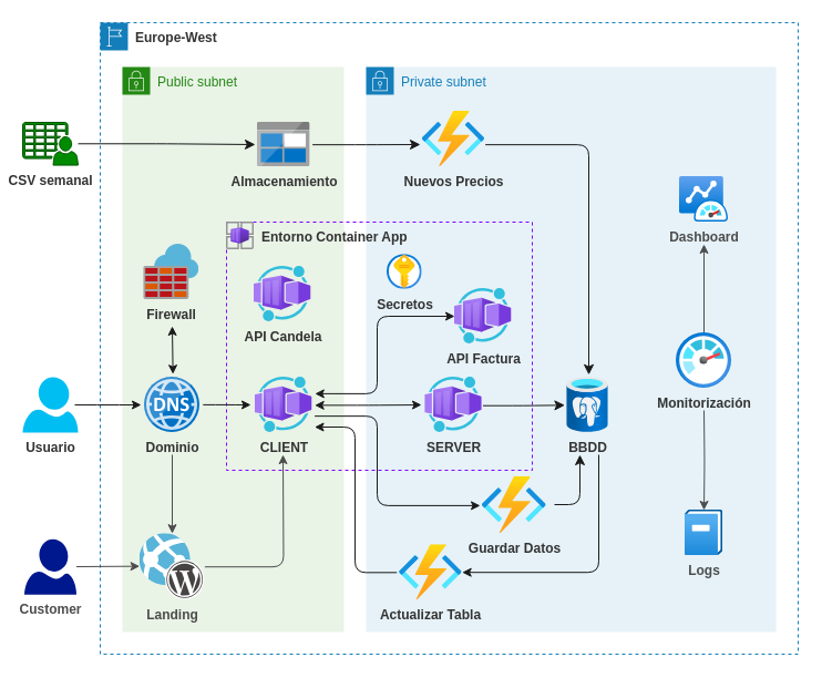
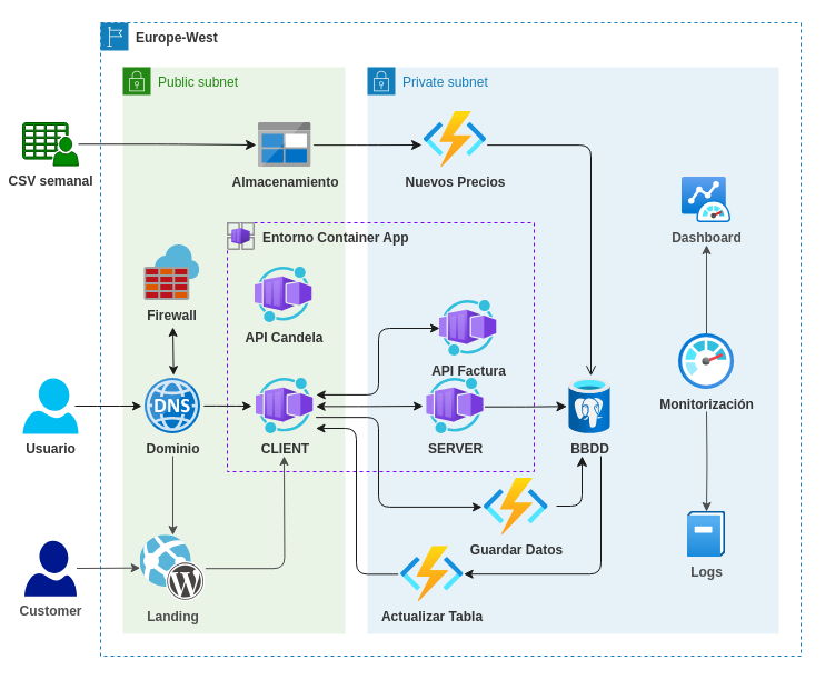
- <mxCell id="16" value="Secretos" style="aspect=fixed;html=1;points=[];align=center;image;fontSize=12;image=img/lib/azure2/security/Key_Vaults.svg;fontStyle=1;fontColor=#333333;labelBackgroundColor=none;" parent="1" vertex="1"><mxGeometry x="348.99" y="229.16" width="31.67" height="31.67" as="geometry" /></mxCell>
- <mxCell id="34" value="API Factura" style="aspect=fixed;html=1;points=[];align=center;image;fontSize=12;image=img/lib/azure2/other/Worker_Container_App.svg;fontStyle=1;fontColor=#333333;labelBackgroundColor=none;" parent="1" vertex="1"><mxGeometry x="410" y="260" width="51.52" height="50" as="geometry" /></mxCell>
+ <mxCell id="34" value="API Factura" style="aspect=fixed;html=1;points=[];align=center;image;fontSize=12;image=img/lib/azure2/other/Worker_Container_App.svg;fontStyle=1;fontColor=#333333;labelBackgroundColor=none;" parent="1" vertex="1"><mxGeometry x="395" y="270" width="51.52" height="50" as="geometry" /></mxCell>
- <mxCell id="22" style="edgeStyle=elbowEdgeStyle;html=1;entryX=0.52;entryY=-0.043;entryDx=0;entryDy=0;entryPerimeter=0;fontColor=#333333;startArrow=none;startFill=0;endArrow=classic;endFill=1;endSize=7;exitX=1.006;exitY=0.603;exitDx=0;exitDy=0;exitPerimeter=0;strokeColor=#1A1A1A;labelBackgroundColor=none;" parent="1" source="23" target="10" edge="1"><mxGeometry relative="1" as="geometry"><mxPoint x="440" y="60" as="sourcePoint" /><mxPoint x="560.25" y="336.55" as="targetPoint" /><Array as="points"><mxPoint x="531" y="240" /></Array></mxGeometry></mxCell>
+ <mxCell id="22" style="edgeStyle=elbowEdgeStyle;html=1;entryX=0.52;entryY=-0.043;entryDx=0;entryDy=0;entryPerimeter=0;fontColor=#333333;startArrow=none;startFill=0;endArrow=open;endFill=1;endSize=7;exitX=1.006;exitY=0.603;exitDx=0;exitDy=0;exitPerimeter=0;strokeColor=#1A1A1A;labelBackgroundColor=none;" parent="1" source="23" target="10" edge="1"><mxGeometry relative="1" as="geometry"><mxPoint x="440" y="60" as="sourcePoint" /><mxPoint x="560.25" y="336.55" as="targetPoint" /><Array as="points"><mxPoint x="531" y="240" /></Array></mxGeometry></mxCell>
